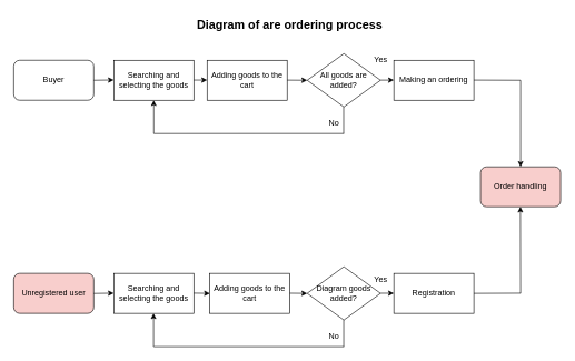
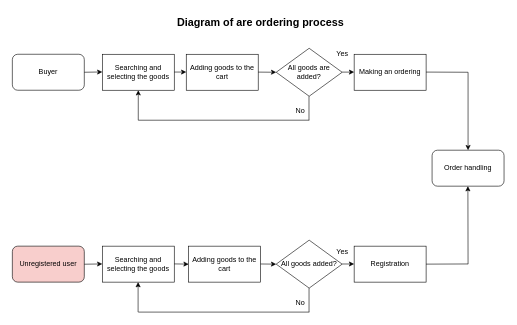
- <mxCell id="8" value="Order handling" style="rounded=1;whiteSpace=wrap;html=1;fillColor=#f8cecc;" parent="1" vertex="1"><mxGeometry x="720" y="250" width="120" height="60" as="geometry" /></mxCell>
+ <mxCell id="8" value="Order handling" style="rounded=1;whiteSpace=wrap;html=1;" parent="1" vertex="1"><mxGeometry x="720" y="250" width="120" height="60" as="geometry" /></mxCell>
- <mxCell id="10" value="Diagram goods added?" style="rhombus;whiteSpace=wrap;html=1;" parent="1" vertex="1"><mxGeometry x="460" y="400" width="110" height="80" as="geometry" /></mxCell>
+ <mxCell id="10" value="All goods added?" style="rhombus;whiteSpace=wrap;html=1;" parent="1" vertex="1"><mxGeometry x="460" y="400" width="110" height="80" as="geometry" /></mxCell>
